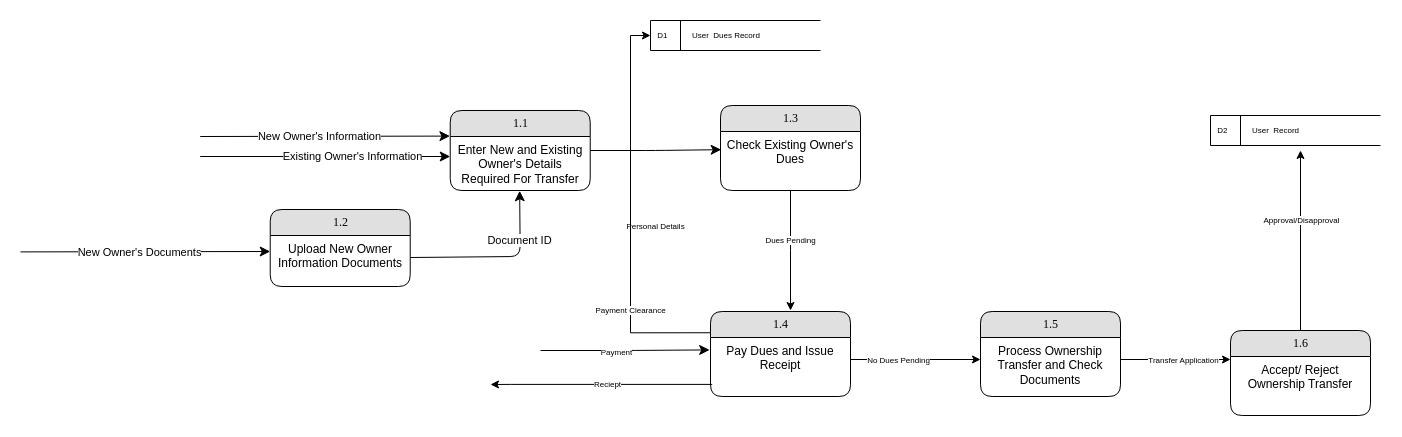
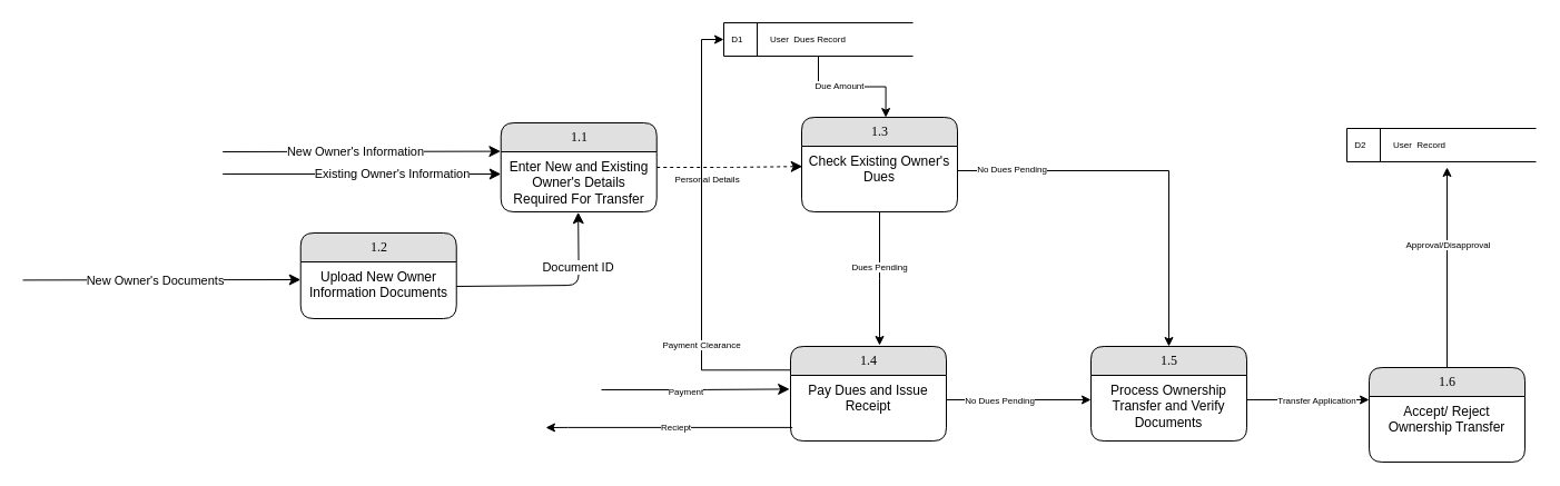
+ <mxCell id="27" style="edgeStyle=orthogonalEdgeStyle;rounded=0;orthogonalLoop=1;jettySize=auto;html=1;fontSize=8;entryX=0.54;entryY=0.001;entryDx=0;entryDy=0;entryPerimeter=0;" edge="1" parent="1" source="29" target="13"><mxGeometry relative="1" as="geometry"><mxPoint x="795" y="100" as="targetPoint" /></mxGeometry></mxCell>
+ <mxCell id="28" value="Due Amount&lt;br&gt;" style="edgeLabel;html=1;align=center;verticalAlign=middle;resizable=0;points=[];fontSize=8;" vertex="1" connectable="0" parent="27"><mxGeometry x="-0.199" y="1" relative="1" as="geometry"><mxPoint as="offset" /></mxGeometry></mxCell>
- <mxCell id="4" style="edgeStyle=orthogonalEdgeStyle;html=1;labelBackgroundColor=none;startFill=0;startSize=8;endFill=1;endSize=8;fontFamily=Verdana;fontSize=12;entryX=0.005;entryY=0.413;entryDx=0;entryDy=0;entryPerimeter=0;" parent="1" source="5" target="14" edge="1"><mxGeometry relative="1" as="geometry"><Array as="points" /></mxGeometry></mxCell>
+ <mxCell id="4" style="edgeStyle=orthogonalEdgeStyle;html=1;labelBackgroundColor=none;startFill=0;startSize=8;endFill=1;endSize=8;fontFamily=Verdana;fontSize=12;entryX=0.005;entryY=0.413;entryDx=0;entryDy=0;entryPerimeter=0;dashed=1;" parent="1" source="5" target="14" edge="1"><mxGeometry relative="1" as="geometry"><Array as="points" /></mxGeometry></mxCell>
+ <mxCell id="36" style="edgeStyle=orthogonalEdgeStyle;rounded=0;orthogonalLoop=1;jettySize=auto;html=1;exitX=1;exitY=0.5;exitDx=0;exitDy=0;entryX=0.5;entryY=0;entryDx=0;entryDy=0;fontSize=8;" edge="1" parent="1" source="14" target="32"><mxGeometry relative="1" as="geometry" /></mxCell>
+ <mxCell id="37" value="No Dues Pending" style="edgeLabel;html=1;align=center;verticalAlign=middle;resizable=0;points=[];fontSize=8;" vertex="1" connectable="0" parent="36"><mxGeometry x="-0.722" y="2" relative="1" as="geometry"><mxPoint as="offset" /></mxGeometry></mxCell>
- <mxCell id="19" value="&lt;font style=&quot;font-size: 8px;&quot;&gt;Personal Details&lt;/font&gt;" style="text;html=1;align=center;verticalAlign=middle;resizable=0;points=[];autosize=1;strokeColor=none;fillColor=none;" vertex="1" parent="1"><mxGeometry x="615" y="210" width="80" height="30" as="geometry" /></mxCell>
+ <mxCell id="19" value="&lt;font style=&quot;font-size: 8px;&quot;&gt;Personal Details&lt;/font&gt;" style="text;html=1;align=center;verticalAlign=middle;resizable=0;points=[];autosize=1;strokeColor=none;fillColor=none;" vertex="1" parent="1"><mxGeometry x="595" y="145" width="80" height="30" as="geometry" /></mxCell>
- <mxCell id="33" value="Process Ownership Transfer and Check Documents" style="text;html=1;strokeColor=none;fillColor=none;spacingLeft=4;spacingRight=4;whiteSpace=wrap;overflow=hidden;rotatable=0;points=[[0,0.5],[1,0.5]];portConstraint=eastwest;align=center;" vertex="1" parent="32"><mxGeometry y="26" width="140" height="44" as="geometry" /></mxCell>
+ <mxCell id="33" value="Process Ownership Transfer and Verify Documents" style="text;html=1;strokeColor=none;fillColor=none;spacingLeft=4;spacingRight=4;whiteSpace=wrap;overflow=hidden;rotatable=0;points=[[0,0.5],[1,0.5]];portConstraint=eastwest;align=center;" vertex="1" parent="32"><mxGeometry y="26" width="140" height="44" as="geometry" /></mxCell>
